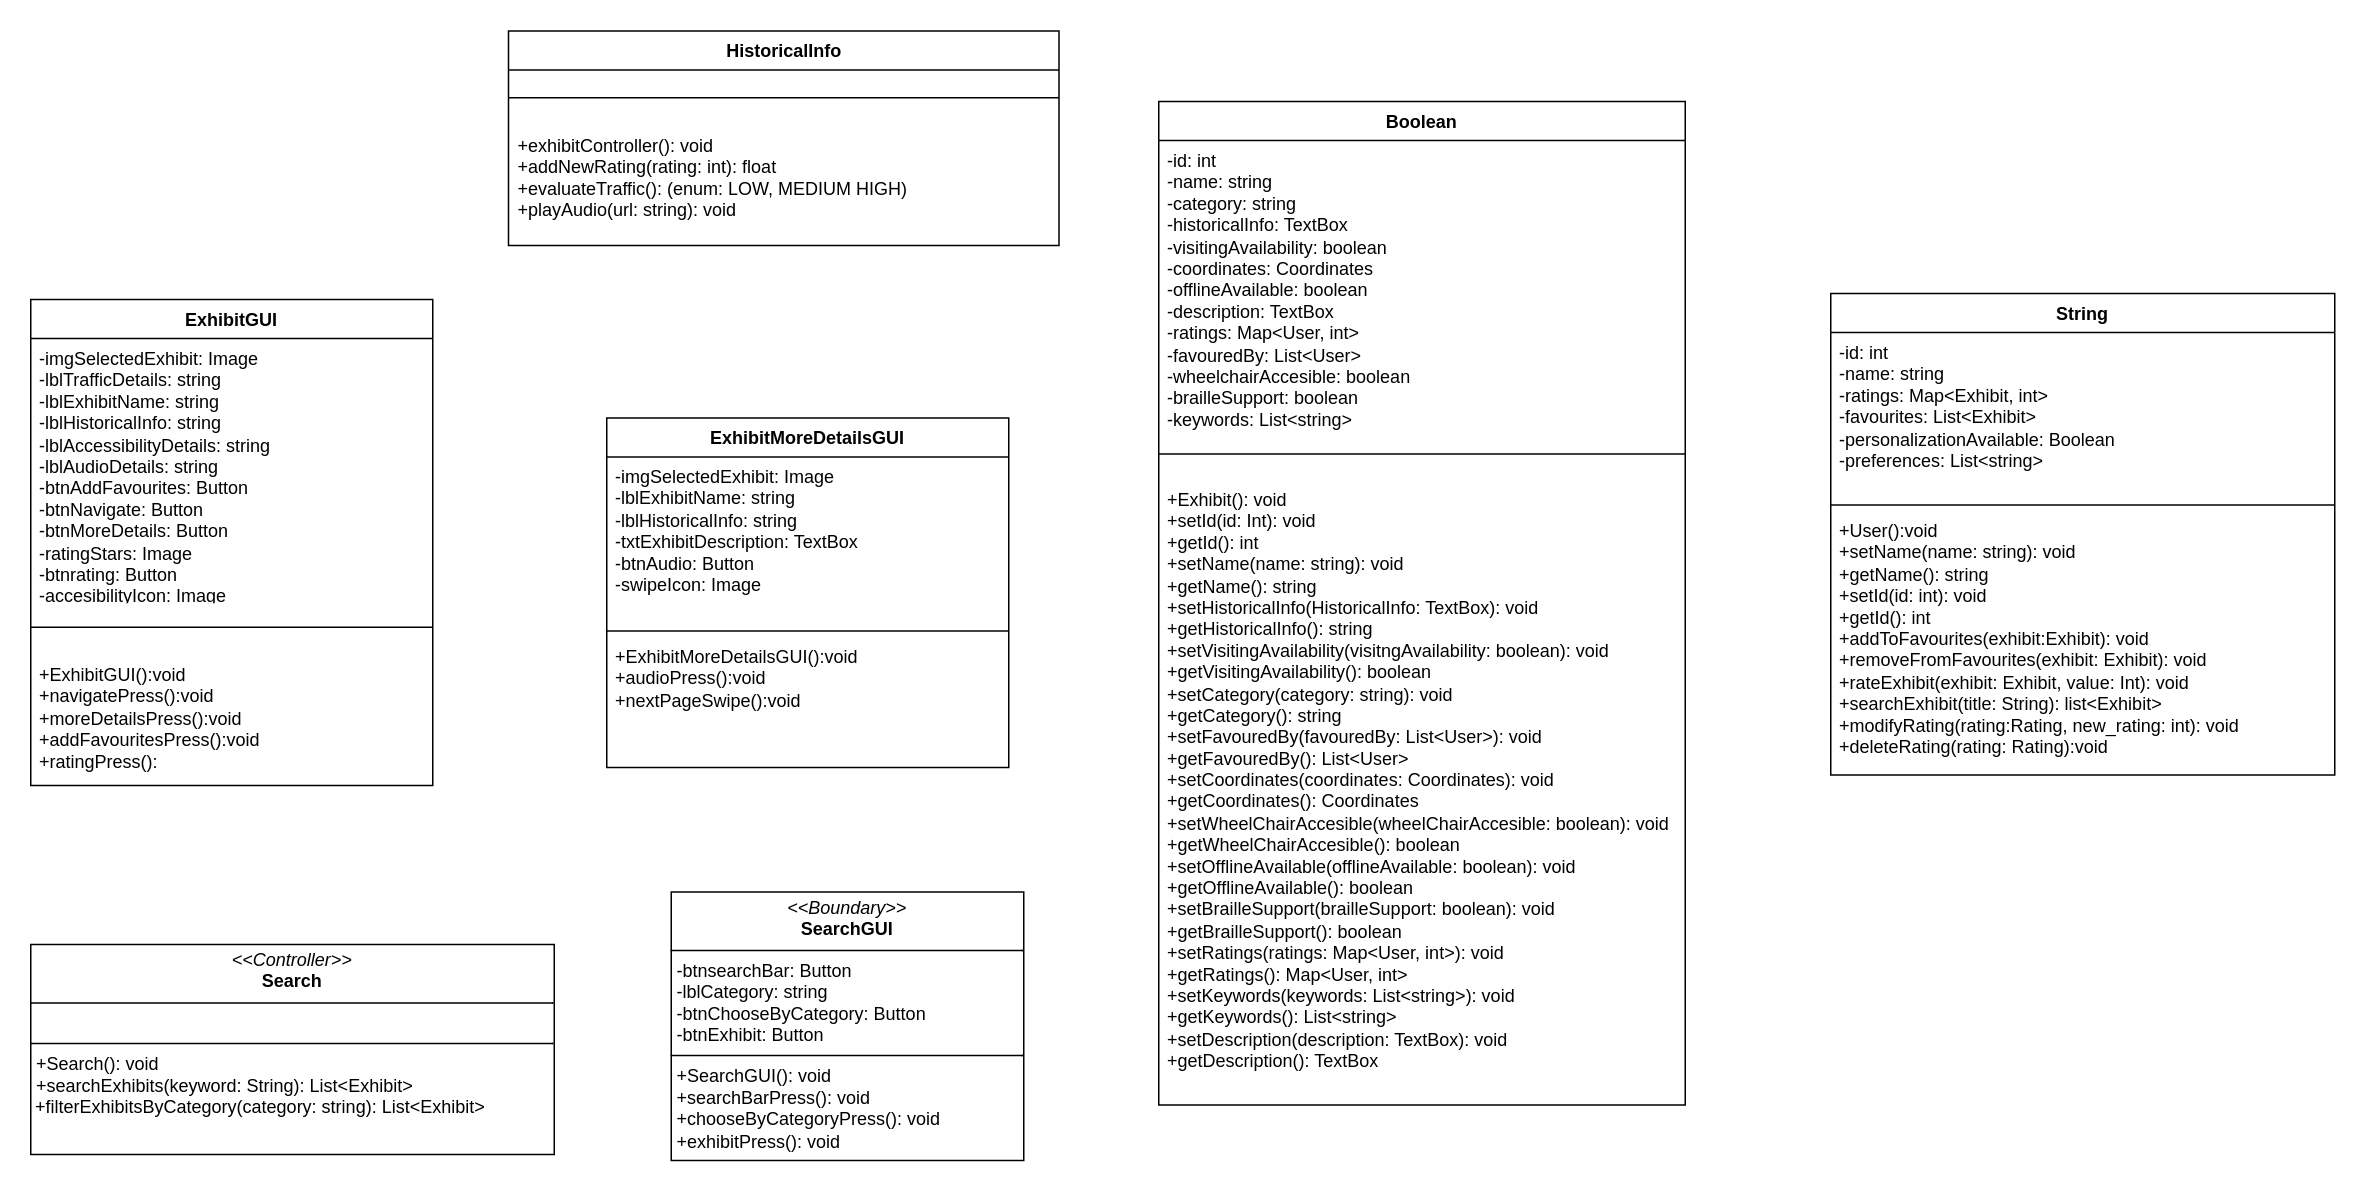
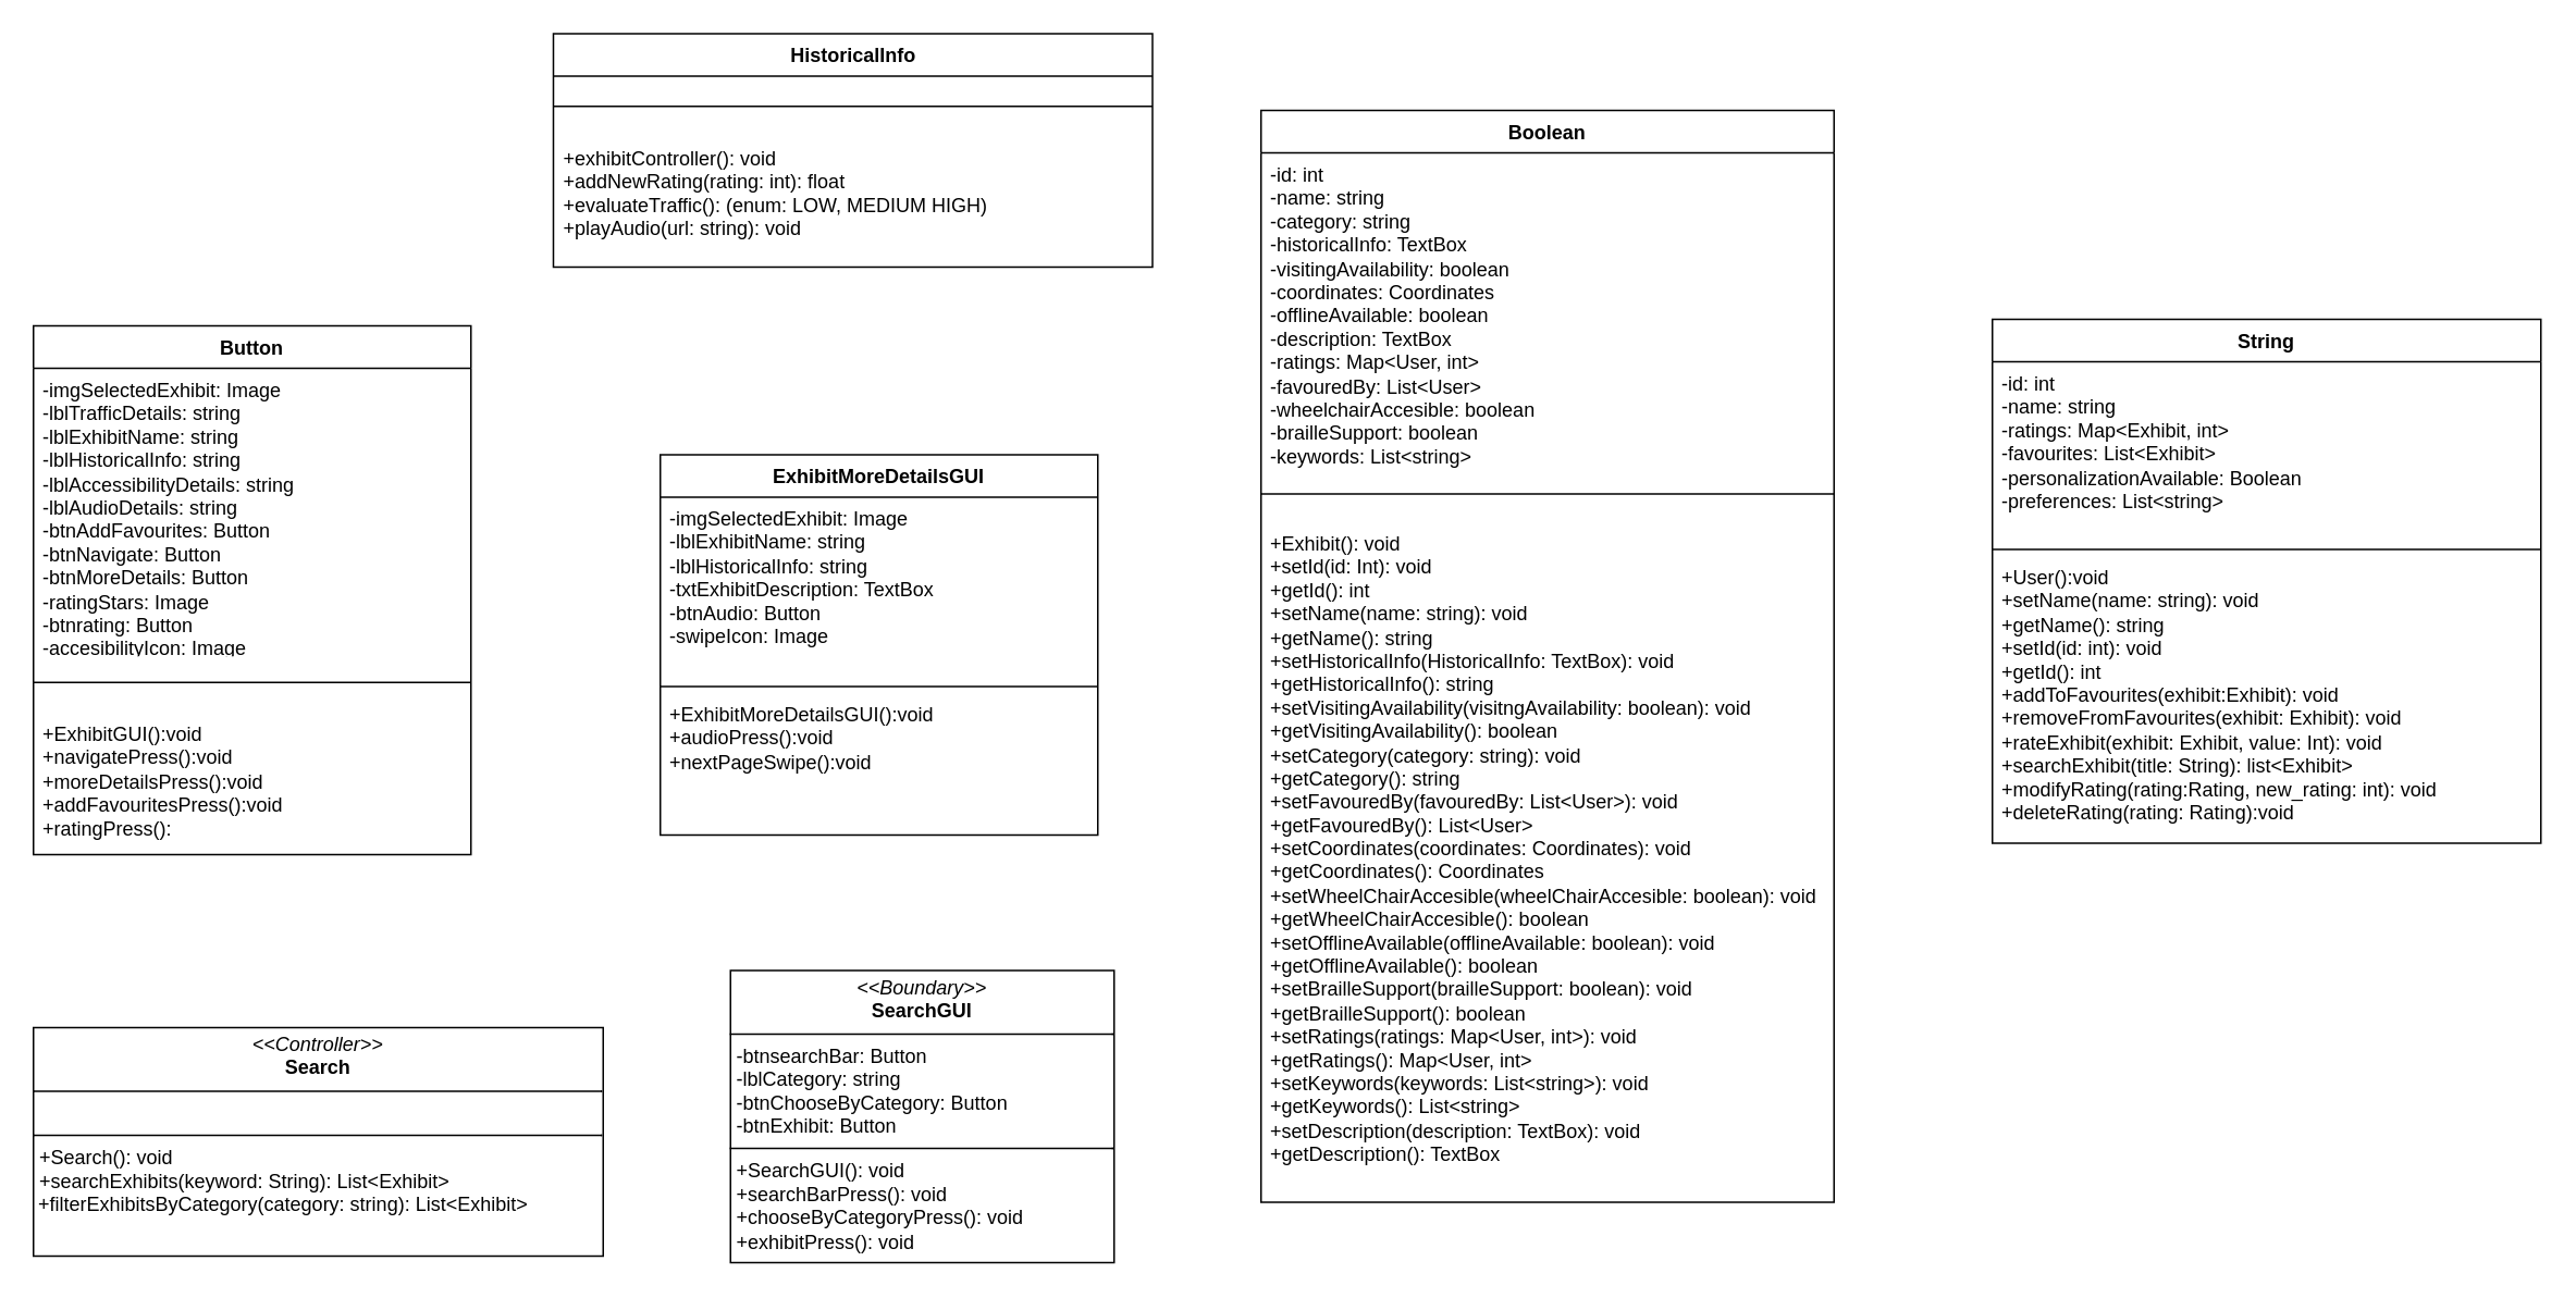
- <mxCell id="6" value="ExhibitGUI" style="swimlane;fontStyle=1;align=center;verticalAlign=top;childLayout=stackLayout;horizontal=1;startSize=26;horizontalStack=0;resizeParent=1;resizeParentMax=0;resizeLast=0;collapsible=1;marginBottom=0;whiteSpace=wrap;html=1;" vertex="1" parent="1"><mxGeometry x="20" y="199" width="268" height="324" as="geometry" /></mxCell>
+ <mxCell id="6" value="Button" style="swimlane;fontStyle=1;align=center;verticalAlign=top;childLayout=stackLayout;horizontal=1;startSize=26;horizontalStack=0;resizeParent=1;resizeParentMax=0;resizeLast=0;collapsible=1;marginBottom=0;whiteSpace=wrap;html=1;" vertex="1" parent="1"><mxGeometry x="20" y="199" width="268" height="324" as="geometry" /></mxCell>
